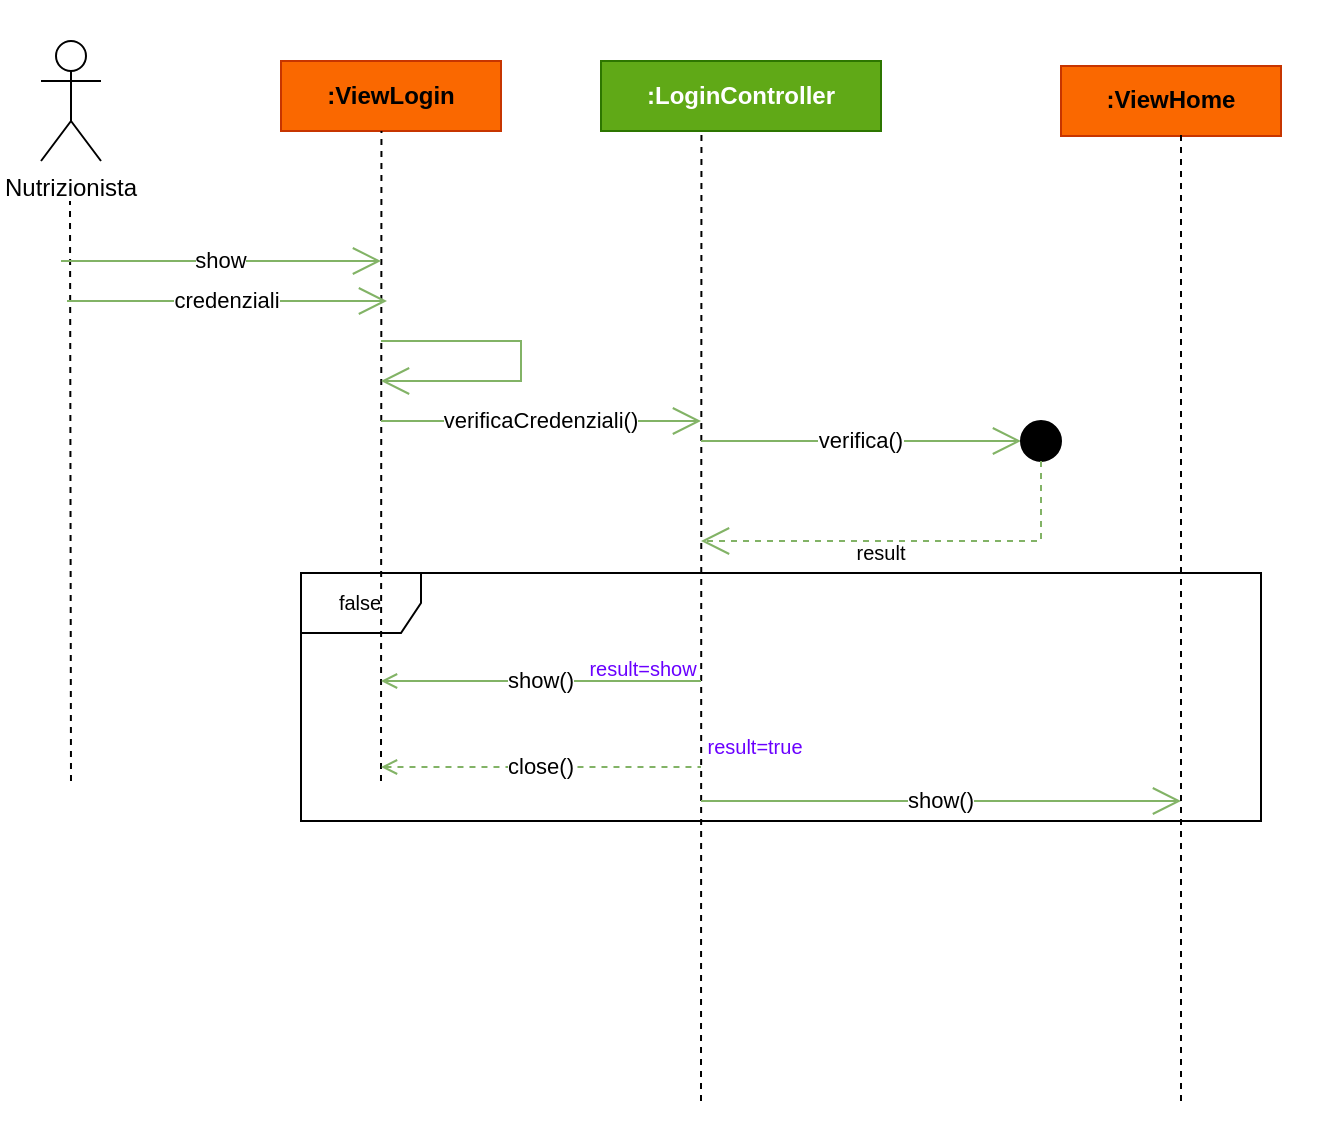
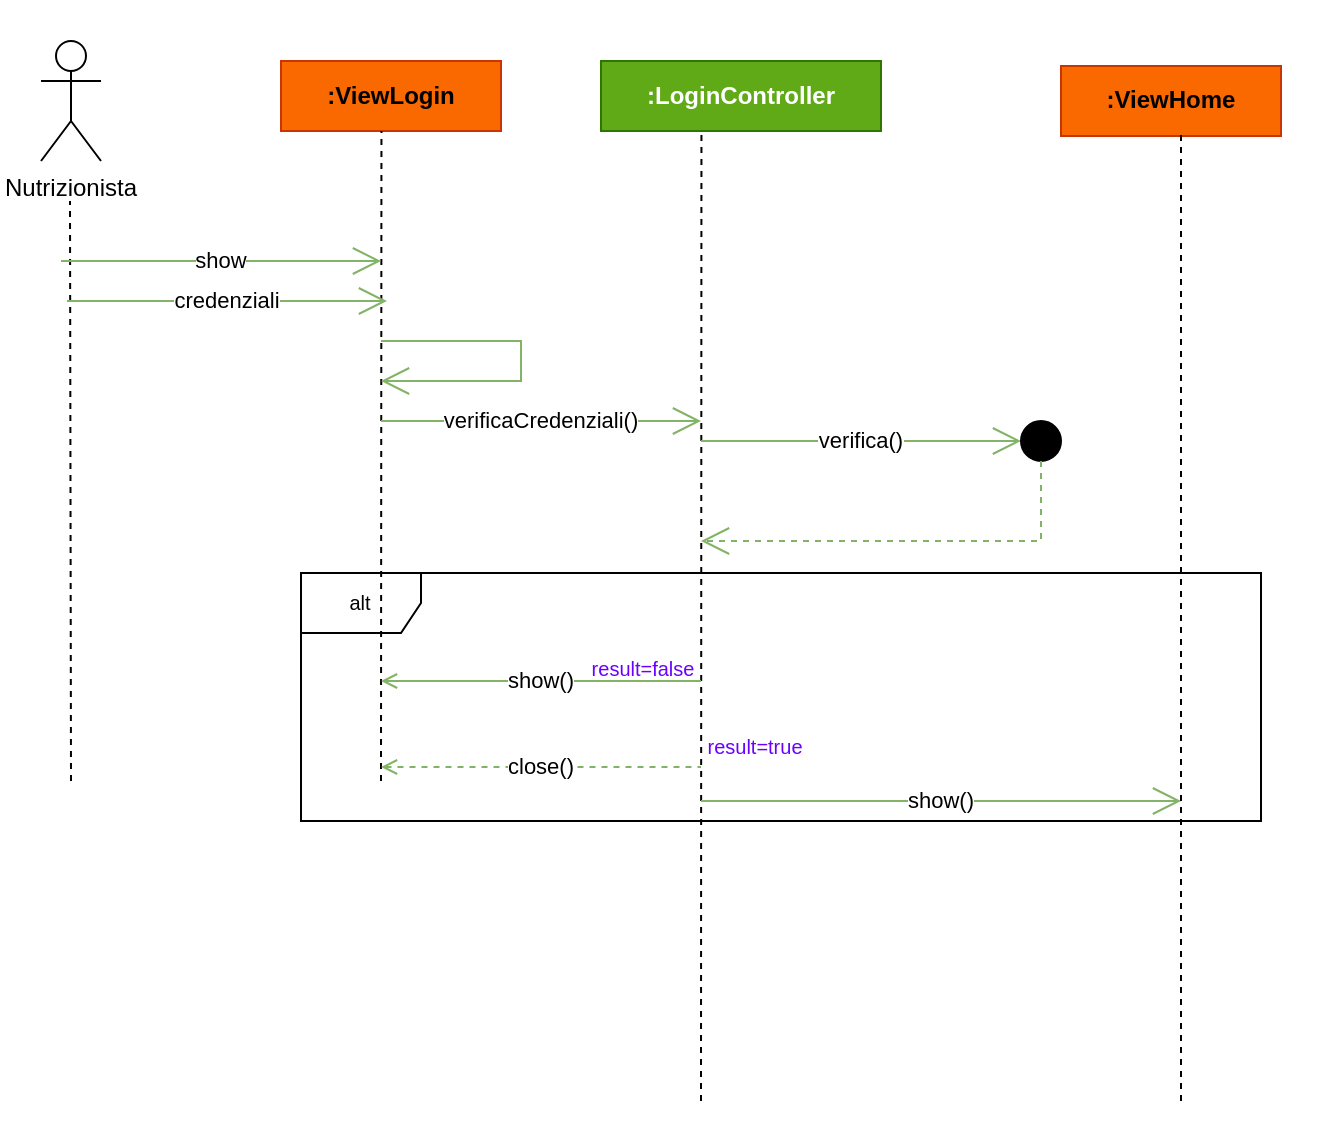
- <mxCell id="16" value="result" style="text;html=1;align=center;verticalAlign=middle;resizable=0;points=[];autosize=1;strokeColor=none;fillColor=none;fontSize=10;" vertex="1" parent="1"><mxGeometry x="420" y="266" width="40" height="20" as="geometry" /></mxCell>
- <mxCell id="2" value="false" style="shape=umlFrame;whiteSpace=wrap;html=1;fontSize=10;fillColor=none;" vertex="1" parent="1"><mxGeometry x="150" y="286" width="480" height="124" as="geometry" /></mxCell>
+ <mxCell id="2" value="alt" style="shape=umlFrame;whiteSpace=wrap;html=1;fontSize=10;fillColor=none;" vertex="1" parent="1"><mxGeometry x="150" y="286" width="480" height="124" as="geometry" /></mxCell>
- <mxCell id="18" value="&lt;font color=&quot;#6a00ff&quot;&gt;result=show&lt;/font&gt;" style="text;html=1;align=center;verticalAlign=middle;resizable=0;points=[];autosize=1;strokeColor=none;fillColor=none;fontSize=10;" vertex="1" parent="1"><mxGeometry x="286" y="324" width="70" height="20" as="geometry" /></mxCell>
+ <mxCell id="18" value="&lt;font color=&quot;#6a00ff&quot;&gt;result=false&lt;/font&gt;" style="text;html=1;align=center;verticalAlign=middle;resizable=0;points=[];autosize=1;strokeColor=none;fillColor=none;fontSize=10;" vertex="1" parent="1"><mxGeometry x="286" y="324" width="70" height="20" as="geometry" /></mxCell>
